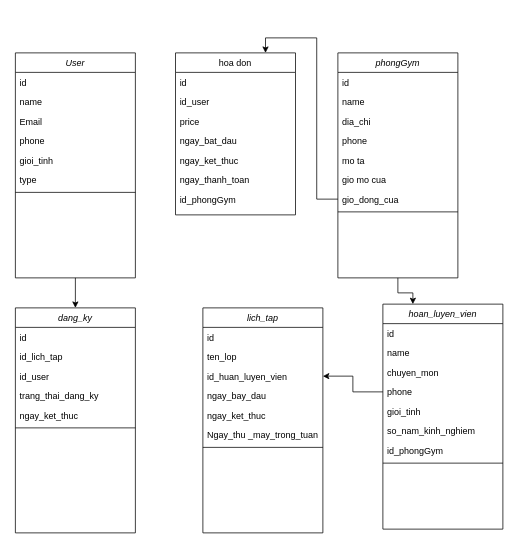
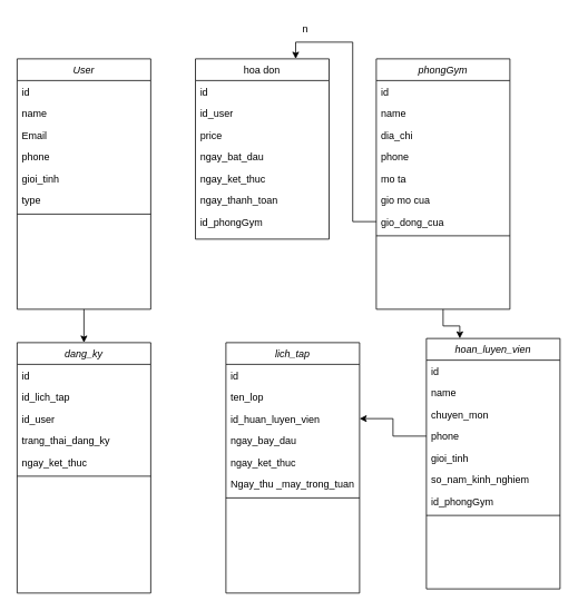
+ <mxCell id="47" value="n" style="text;html=1;align=center;verticalAlign=middle;resizable=0;points=[];autosize=1;strokeColor=none;fillColor=none;" vertex="1" parent="1"><mxGeometry x="350" y="20" width="30" height="30" as="geometry" /></mxCell>
